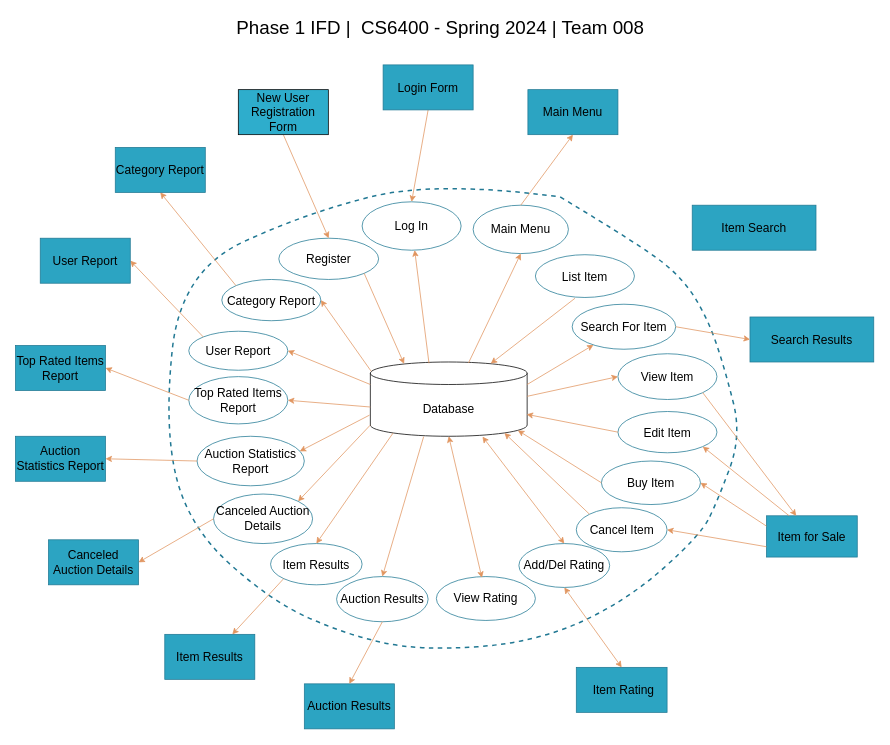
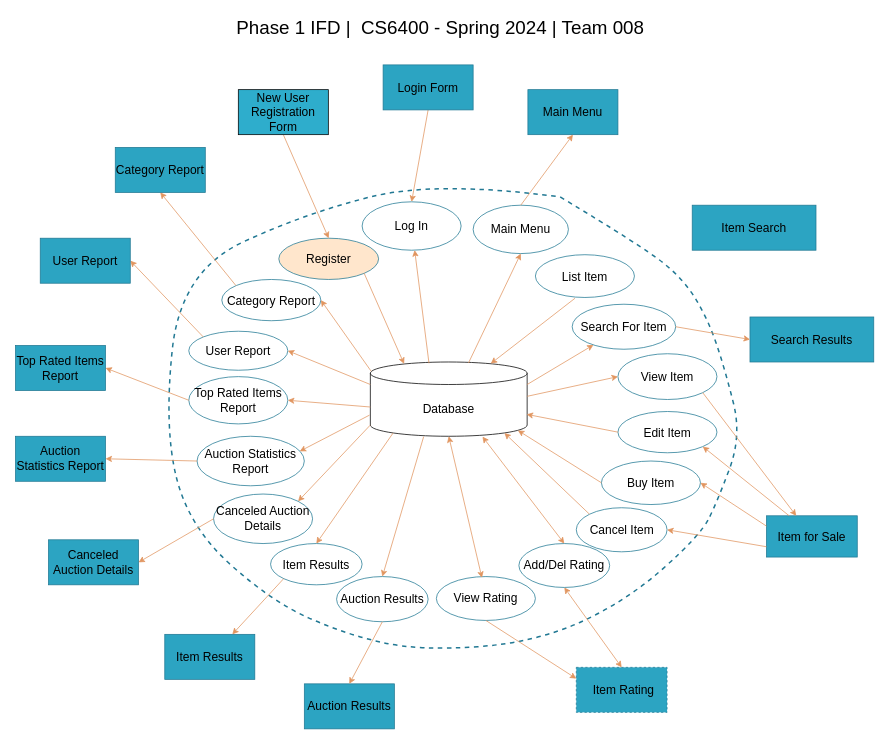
- <mxCell id="5" value="&lt;font style=&quot;font-size: 16px;&quot;&gt;Register&lt;/font&gt;" style="ellipse;whiteSpace=wrap;html=1;strokeColor=#217893;" parent="1" vertex="1"><mxGeometry x="371" y="317" width="133" height="55" as="geometry" /></mxCell>
+ <mxCell id="5" value="&lt;font style=&quot;font-size: 16px;&quot;&gt;Register&lt;/font&gt;" style="ellipse;whiteSpace=wrap;html=1;strokeColor=#217893;fillColor=#ffe6cc;" parent="1" vertex="1"><mxGeometry x="371" y="317" width="133" height="55" as="geometry" /></mxCell>
+ <mxCell id="53" value="" style="endArrow=classic;html=1;rounded=0;entryX=0;entryY=0.25;entryDx=0;entryDy=0;exitX=0.5;exitY=1;exitDx=0;exitDy=0;strokeColor=#e1955f;" parent="1" source="15" target="16" edge="1"><mxGeometry width="50" height="50" relative="1" as="geometry"><mxPoint x="571.793" y="592" as="sourcePoint" /><mxPoint x="419" y="668" as="targetPoint" /><Array as="points" /></mxGeometry></mxCell>
- <mxCell id="16" value="&amp;nbsp;Item Rating" style="rounded=0;whiteSpace=wrap;html=1;fontSize=16;labelBackgroundColor=none;strokeColor=#217893;fillColor=#2CA4C2;" parent="1" vertex="1"><mxGeometry x="767.5" y="889" width="121" height="60" as="geometry" /></mxCell>
+ <mxCell id="16" value="&amp;nbsp;Item Rating" style="rounded=0;whiteSpace=wrap;html=1;fontSize=16;labelBackgroundColor=none;strokeColor=#217893;fillColor=#2CA4C2;dashed=1;" parent="1" vertex="1"><mxGeometry x="767.5" y="889" width="121" height="60" as="geometry" /></mxCell>
